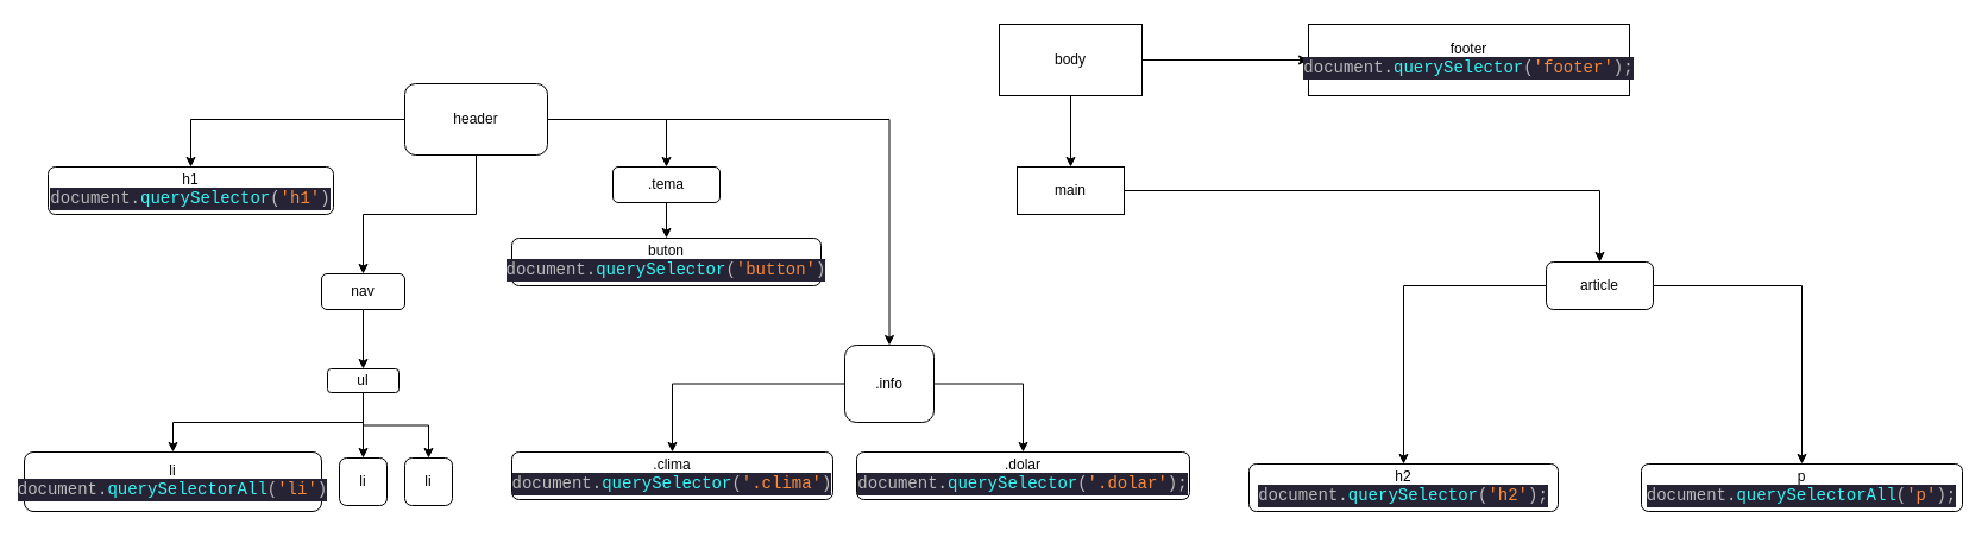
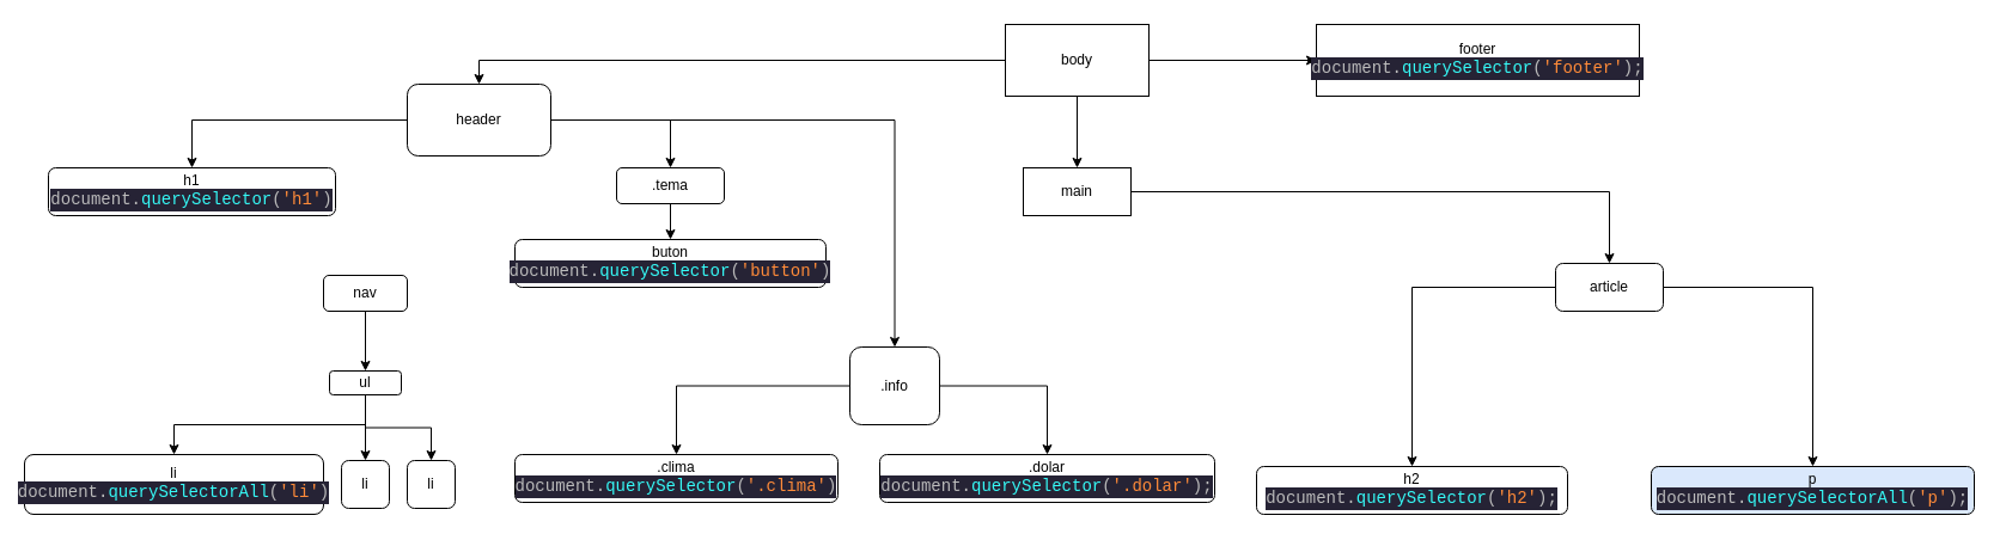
+ <mxCell id="25" style="edgeStyle=orthogonalEdgeStyle;rounded=0;orthogonalLoop=1;jettySize=auto;html=1;entryX=0.5;entryY=0;entryDx=0;entryDy=0;" edge="1" parent="1" source="28" target="6"><mxGeometry relative="1" as="geometry" /></mxCell>
- <mxCell id="3" value="" style="edgeStyle=orthogonalEdgeStyle;rounded=0;orthogonalLoop=1;jettySize=auto;html=1;" edge="1" parent="1" source="6" target="9"><mxGeometry relative="1" as="geometry" /></mxCell>
- <mxCell id="24" value=".dolar&lt;br&gt;&lt;div style=&quot;color: rgb(187, 187, 187); background-color: rgb(38, 35, 53); font-family: Consolas, &amp;quot;Courier New&amp;quot;, monospace; font-size: 14px; line-height: 19px;&quot;&gt;document.&lt;span style=&quot;color: #36f9f6;&quot;&gt;querySelector&lt;/span&gt;(&lt;span style=&quot;color: #ff8b39;&quot;&gt;'.dolar'&lt;/span&gt;);&lt;/div&gt;" style="rounded=1;whiteSpace=wrap;html=1;" vertex="1" parent="1"><mxGeometry x="720" y="380" width="280" height="40" as="geometry" /></mxCell>
+ <mxCell id="24" value=".dolar&lt;br&gt;&lt;div style=&quot;color: rgb(187, 187, 187); background-color: rgb(38, 35, 53); font-family: Consolas, &amp;quot;Courier New&amp;quot;, monospace; font-size: 14px; line-height: 19px;&quot;&gt;document.&lt;span style=&quot;color: #36f9f6;&quot;&gt;querySelector&lt;/span&gt;(&lt;span style=&quot;color: #ff8b39;&quot;&gt;'.dolar'&lt;/span&gt;);&lt;/div&gt;" style="rounded=1;whiteSpace=wrap;html=1;" vertex="1" parent="1"><mxGeometry x="735" y="380" width="280" height="40" as="geometry" /></mxCell>
- <mxCell id="34" value="p&lt;br&gt;&lt;div style=&quot;color: rgb(187, 187, 187); background-color: rgb(38, 35, 53); font-family: Consolas, &amp;quot;Courier New&amp;quot;, monospace; font-size: 14px; line-height: 19px;&quot;&gt;document.&lt;span style=&quot;color: #36f9f6;&quot;&gt;querySelectorAll&lt;/span&gt;(&lt;span style=&quot;color: #ff8b39;&quot;&gt;'p'&lt;/span&gt;);&lt;/div&gt;" style="rounded=1;whiteSpace=wrap;html=1;" vertex="1" parent="1"><mxGeometry x="1380" y="390" width="270" height="40" as="geometry" /></mxCell>
+ <mxCell id="34" value="p&lt;br&gt;&lt;div style=&quot;color: rgb(187, 187, 187); background-color: rgb(38, 35, 53); font-family: Consolas, &amp;quot;Courier New&amp;quot;, monospace; font-size: 14px; line-height: 19px;&quot;&gt;document.&lt;span style=&quot;color: #36f9f6;&quot;&gt;querySelectorAll&lt;/span&gt;(&lt;span style=&quot;color: #ff8b39;&quot;&gt;'p'&lt;/span&gt;);&lt;/div&gt;" style="rounded=1;whiteSpace=wrap;html=1;fillColor=#dae8fc;" vertex="1" parent="1"><mxGeometry x="1380" y="390" width="270" height="40" as="geometry" /></mxCell>
